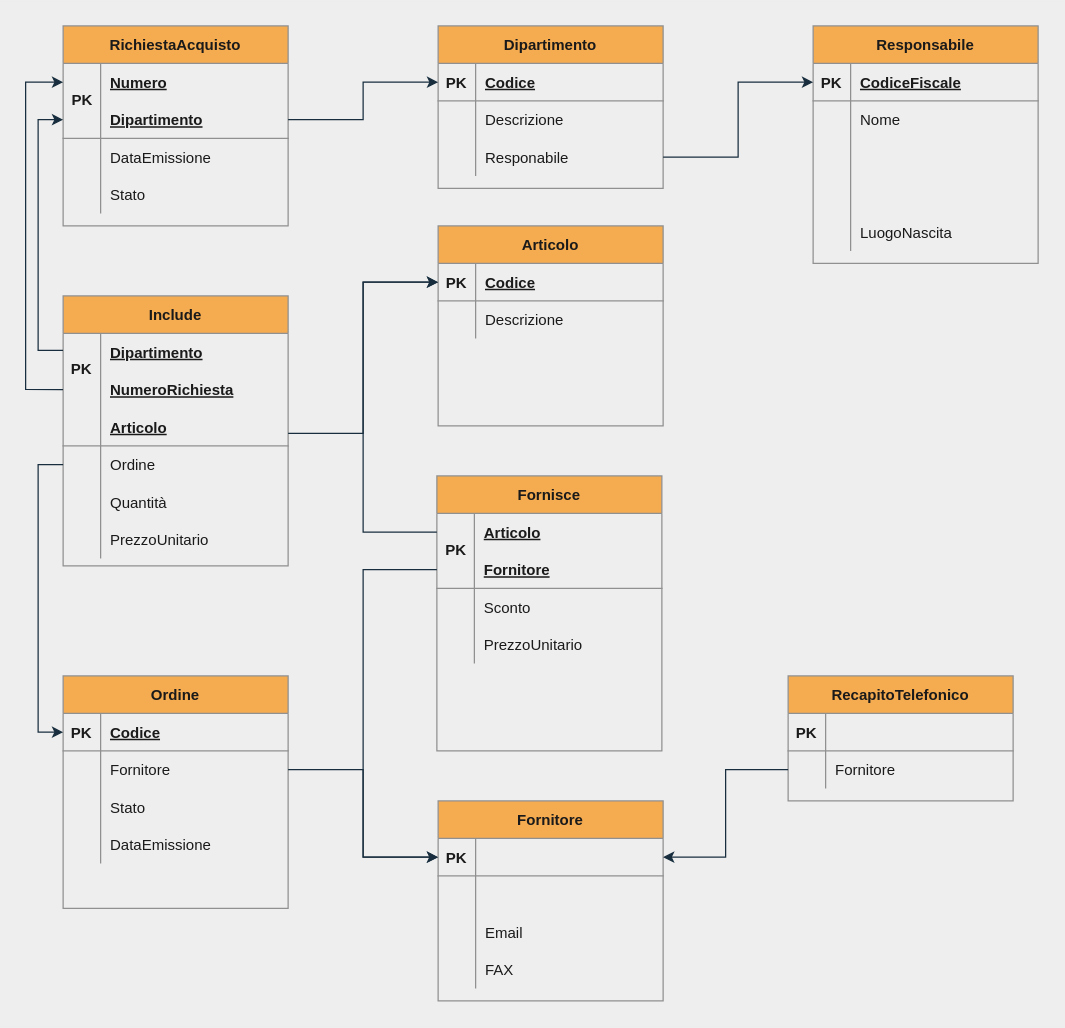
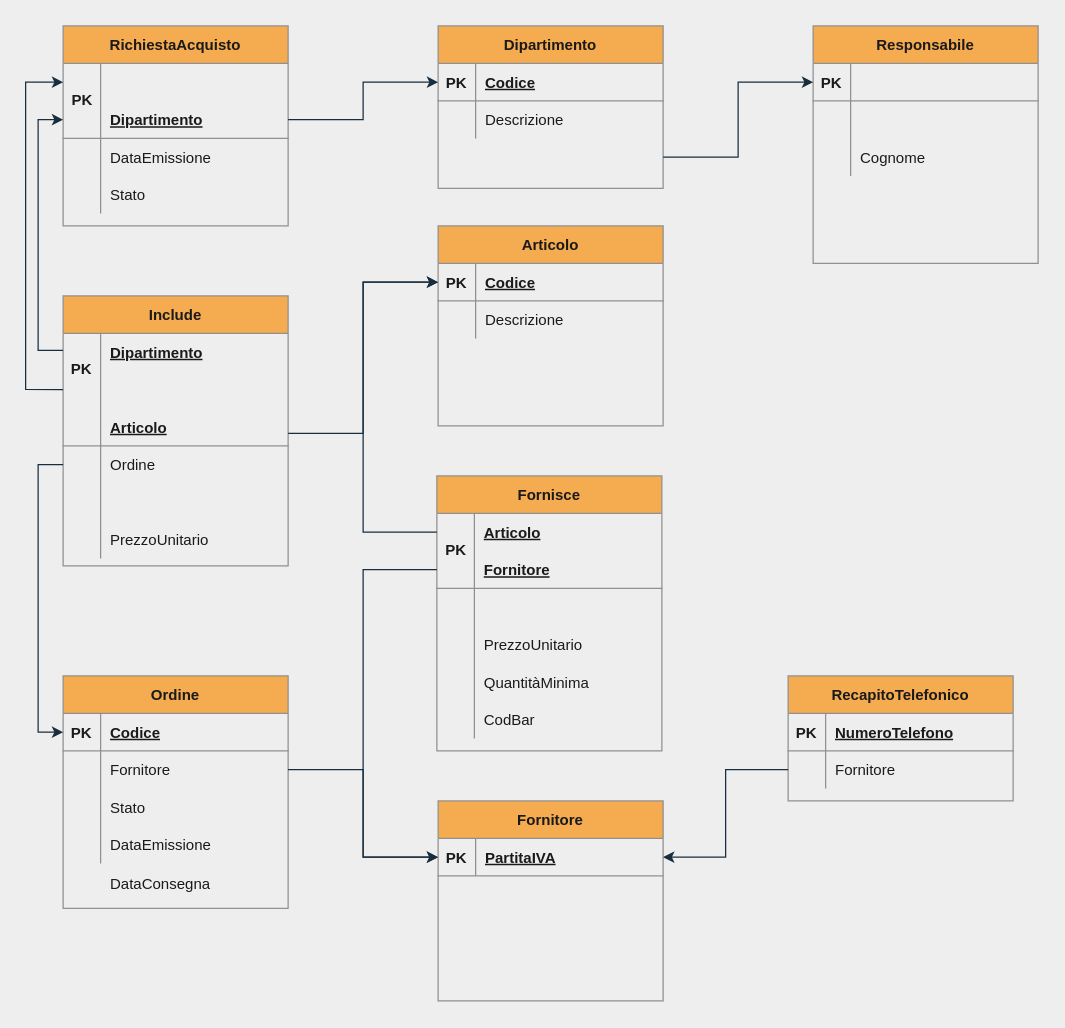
- <mxCell id="31" value="Numero" style="shape=partialRectangle;connectable=0;fillColor=none;top=0;left=0;bottom=0;right=0;align=left;spacingLeft=6;fontStyle=5;overflow=hidden;strokeColor=#909090;fontColor=#1A1A1A;" parent="29" vertex="1"><mxGeometry x="30" width="150" height="30" as="geometry" /></mxCell>
- <mxCell id="5" value="CodiceFiscale" style="shape=partialRectangle;connectable=0;fillColor=none;top=0;left=0;bottom=0;right=0;align=left;spacingLeft=6;fontStyle=5;overflow=hidden;strokeColor=#909090;fontColor=#1A1A1A;" parent="3" vertex="1"><mxGeometry x="30" width="150" height="30" as="geometry" /></mxCell>
- <mxCell id="8" value="Nome" style="shape=partialRectangle;connectable=0;fillColor=none;top=0;left=0;bottom=0;right=0;align=left;spacingLeft=6;overflow=hidden;strokeColor=#909090;fontColor=#1A1A1A;" parent="6" vertex="1"><mxGeometry x="30" width="150" height="30" as="geometry" /></mxCell>
- <mxCell id="26" value="Responabile" style="shape=partialRectangle;connectable=0;fillColor=none;top=0;left=0;bottom=0;right=0;align=left;spacingLeft=6;overflow=hidden;strokeColor=#909090;fontColor=#1A1A1A;" parent="24" vertex="1"><mxGeometry x="30" width="150" height="30" as="geometry" /></mxCell>
+ <mxCell id="11" value="Cognome" style="shape=partialRectangle;connectable=0;fillColor=none;top=0;left=0;bottom=0;right=0;align=left;spacingLeft=6;overflow=hidden;strokeColor=#909090;fontColor=#1A1A1A;" parent="9" vertex="1"><mxGeometry x="30" width="150" height="30" as="geometry" /></mxCell>
- <mxCell id="16" value="LuogoNascita" style="shape=partialRectangle;connectable=0;fillColor=none;top=0;left=0;bottom=0;right=0;align=left;spacingLeft=6;overflow=hidden;strokeColor=#909090;fontColor=#1A1A1A;" parent="14" vertex="1"><mxGeometry x="30" width="150" height="30" as="geometry" /></mxCell>
- <mxCell id="49" value="NumeroRichiesta" style="shape=partialRectangle;connectable=0;fillColor=none;top=0;left=0;bottom=0;right=0;align=left;spacingLeft=6;fontStyle=5;overflow=hidden;strokeColor=#909090;fontColor=#1A1A1A;" parent="47" vertex="1"><mxGeometry x="30" width="150" height="30" as="geometry" /></mxCell>
- <mxCell id="58" value="Quantità" style="shape=partialRectangle;connectable=0;fillColor=none;top=0;left=0;bottom=0;right=0;align=left;spacingLeft=6;overflow=hidden;strokeColor=#909090;fontColor=#1A1A1A;" parent="56" vertex="1"><mxGeometry x="30" width="150" height="30" as="geometry" /></mxCell>
- <mxCell id="82" value="Sconto" style="shape=partialRectangle;connectable=0;fillColor=none;top=0;left=0;bottom=0;right=0;align=left;spacingLeft=6;overflow=hidden;strokeColor=#909090;fontColor=#1A1A1A;" parent="80" vertex="1"><mxGeometry x="30" width="150" height="30" as="geometry" /></mxCell>
+ <mxCell id="88" value="QuantitàMinima" style="shape=partialRectangle;connectable=0;fillColor=none;top=0;left=0;bottom=0;right=0;align=left;spacingLeft=6;overflow=hidden;strokeColor=#909090;fontColor=#1A1A1A;" parent="86" vertex="1"><mxGeometry x="30" width="150" height="30" as="geometry" /></mxCell>
+ <mxCell id="91" value="CodBar" style="shape=partialRectangle;connectable=0;fillColor=none;top=0;left=0;bottom=0;right=0;align=left;spacingLeft=6;overflow=hidden;strokeColor=#909090;fontColor=#1A1A1A;" parent="89" vertex="1"><mxGeometry x="30" width="150" height="30" as="geometry" /></mxCell>
+ <mxCell id="129" value="NumeroTelefono" style="shape=partialRectangle;connectable=0;fillColor=none;top=0;left=0;bottom=0;right=0;align=left;spacingLeft=6;fontStyle=5;overflow=hidden;strokeColor=#909090;fontColor=#1A1A1A;" parent="127" vertex="1"><mxGeometry x="30" width="150" height="30" as="geometry" /></mxCell>
+ <mxCell id="115" value="PartitaIVA" style="shape=partialRectangle;connectable=0;fillColor=none;top=0;left=0;bottom=0;right=0;align=left;spacingLeft=6;fontStyle=5;overflow=hidden;strokeColor=#909090;fontColor=#1A1A1A;" parent="113" vertex="1"><mxGeometry x="30" width="150" height="30" as="geometry" /></mxCell>
+ <mxCell id="135" value="DataConsegna" style="shape=partialRectangle;connectable=0;fillColor=none;top=0;left=0;bottom=0;right=0;align=left;spacingLeft=6;overflow=hidden;strokeColor=#909090;fontColor=#1A1A1A;" vertex="1" parent="1"><mxGeometry x="80" y="696" width="150" height="20" as="geometry" /></mxCell>
- <mxCell id="120" value="Email" style="shape=partialRectangle;connectable=0;fillColor=none;top=0;left=0;bottom=0;right=0;align=left;spacingLeft=6;overflow=hidden;strokeColor=#909090;fontColor=#1A1A1A;" parent="118" vertex="1"><mxGeometry x="30" width="150" height="30" as="geometry" /></mxCell>
- <mxCell id="123" value="FAX" style="shape=partialRectangle;connectable=0;fillColor=none;top=0;left=0;bottom=0;right=0;align=left;spacingLeft=6;overflow=hidden;strokeColor=#909090;fontColor=#1A1A1A;" parent="121" vertex="1"><mxGeometry x="30" width="150" height="30" as="geometry" /></mxCell>
